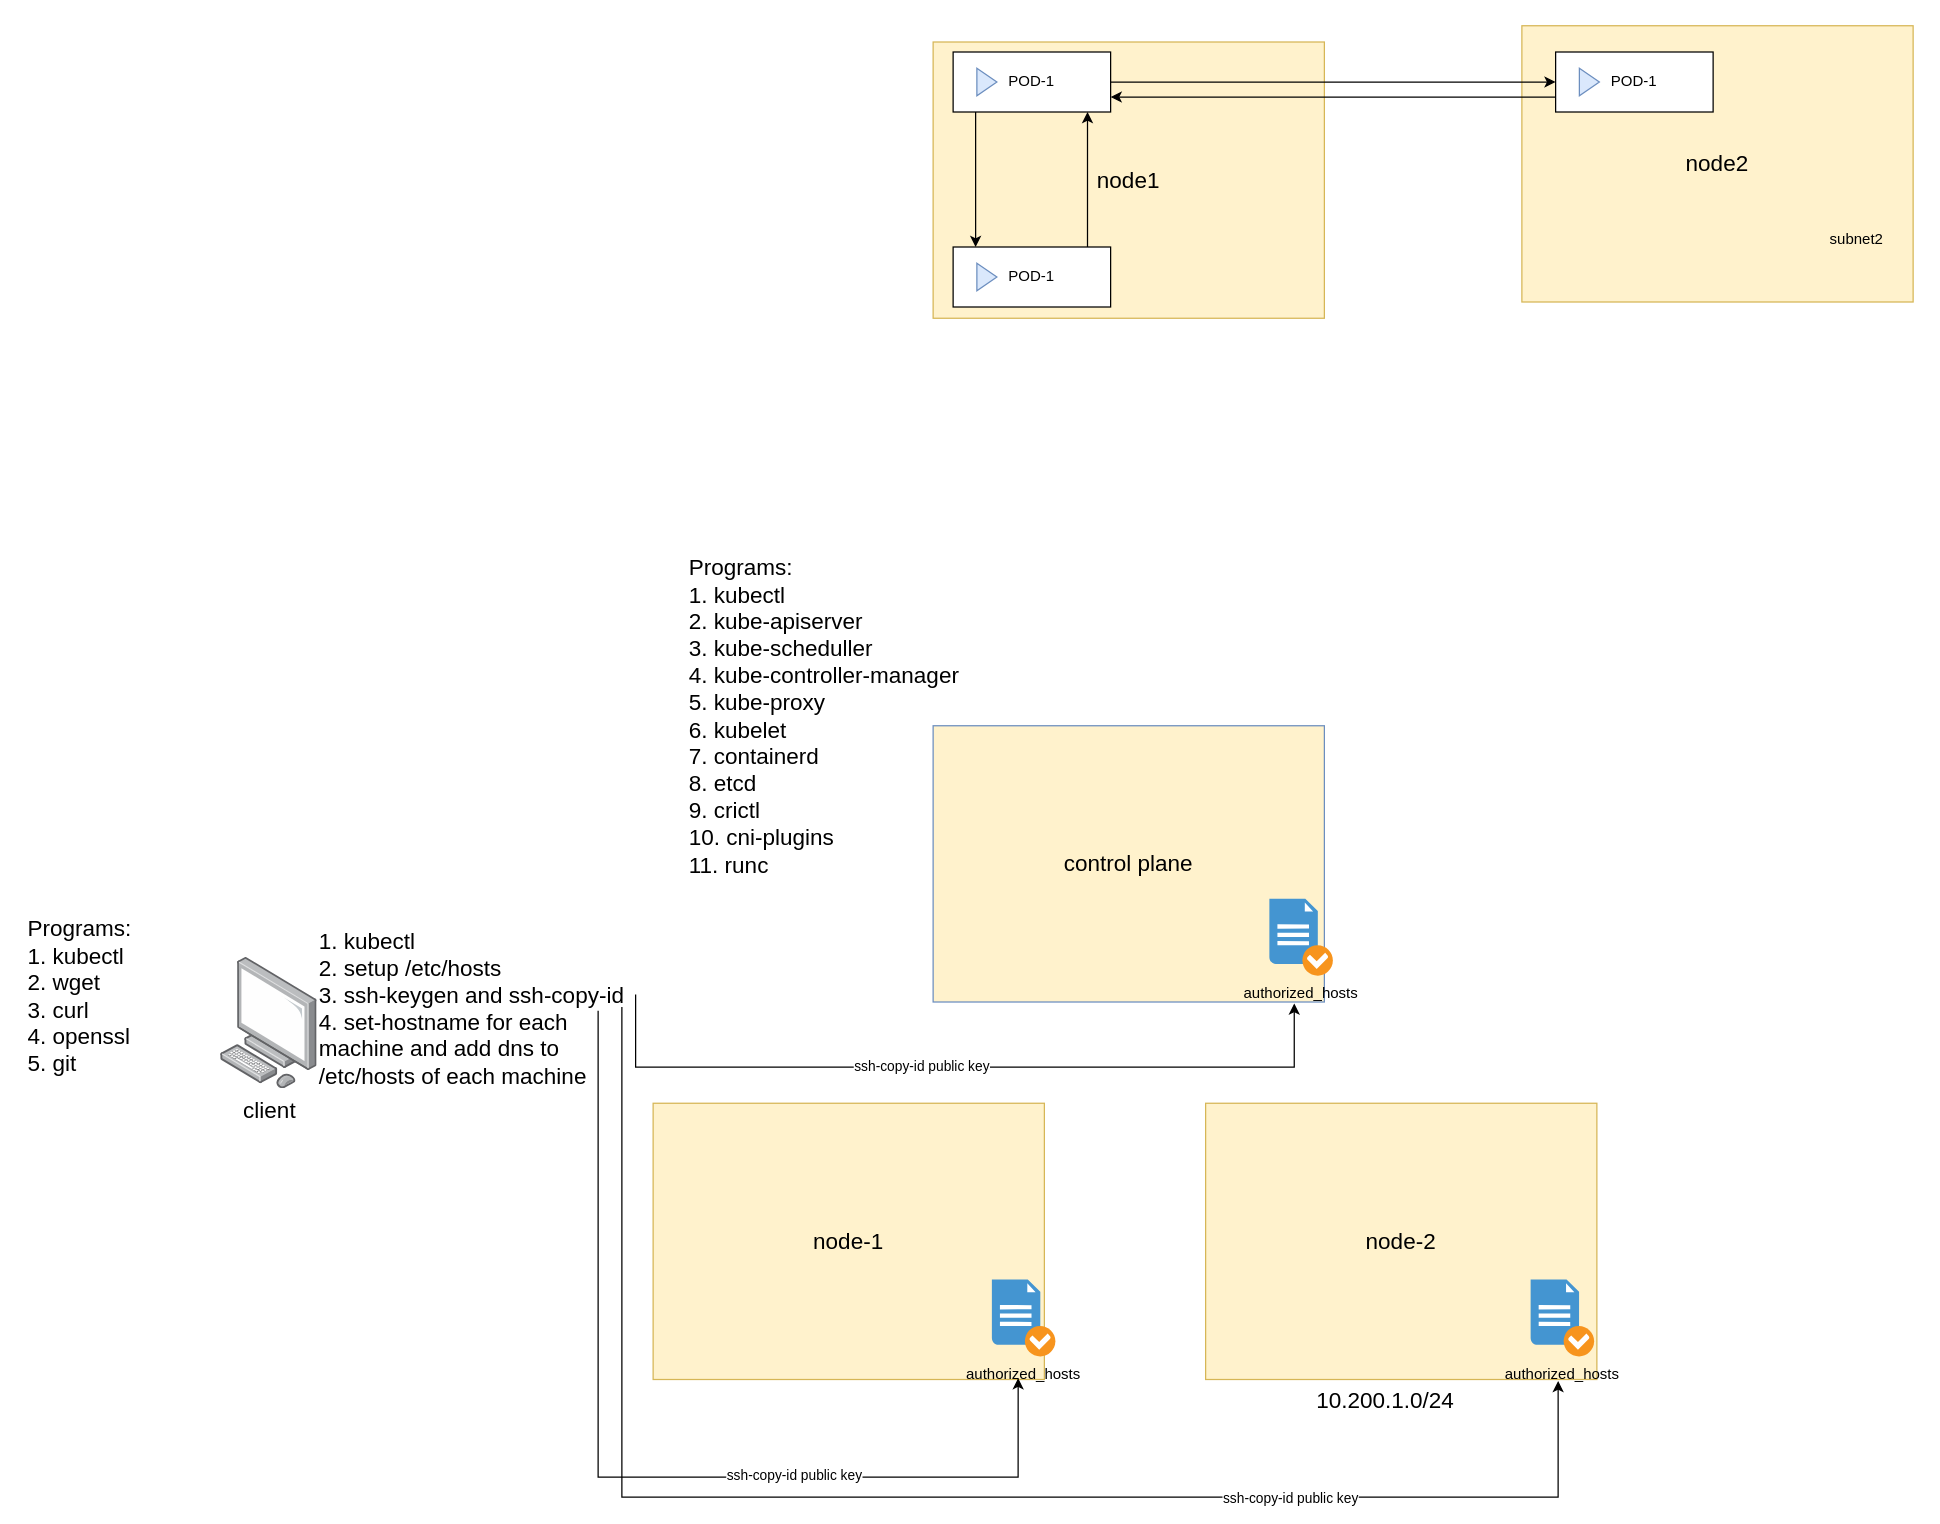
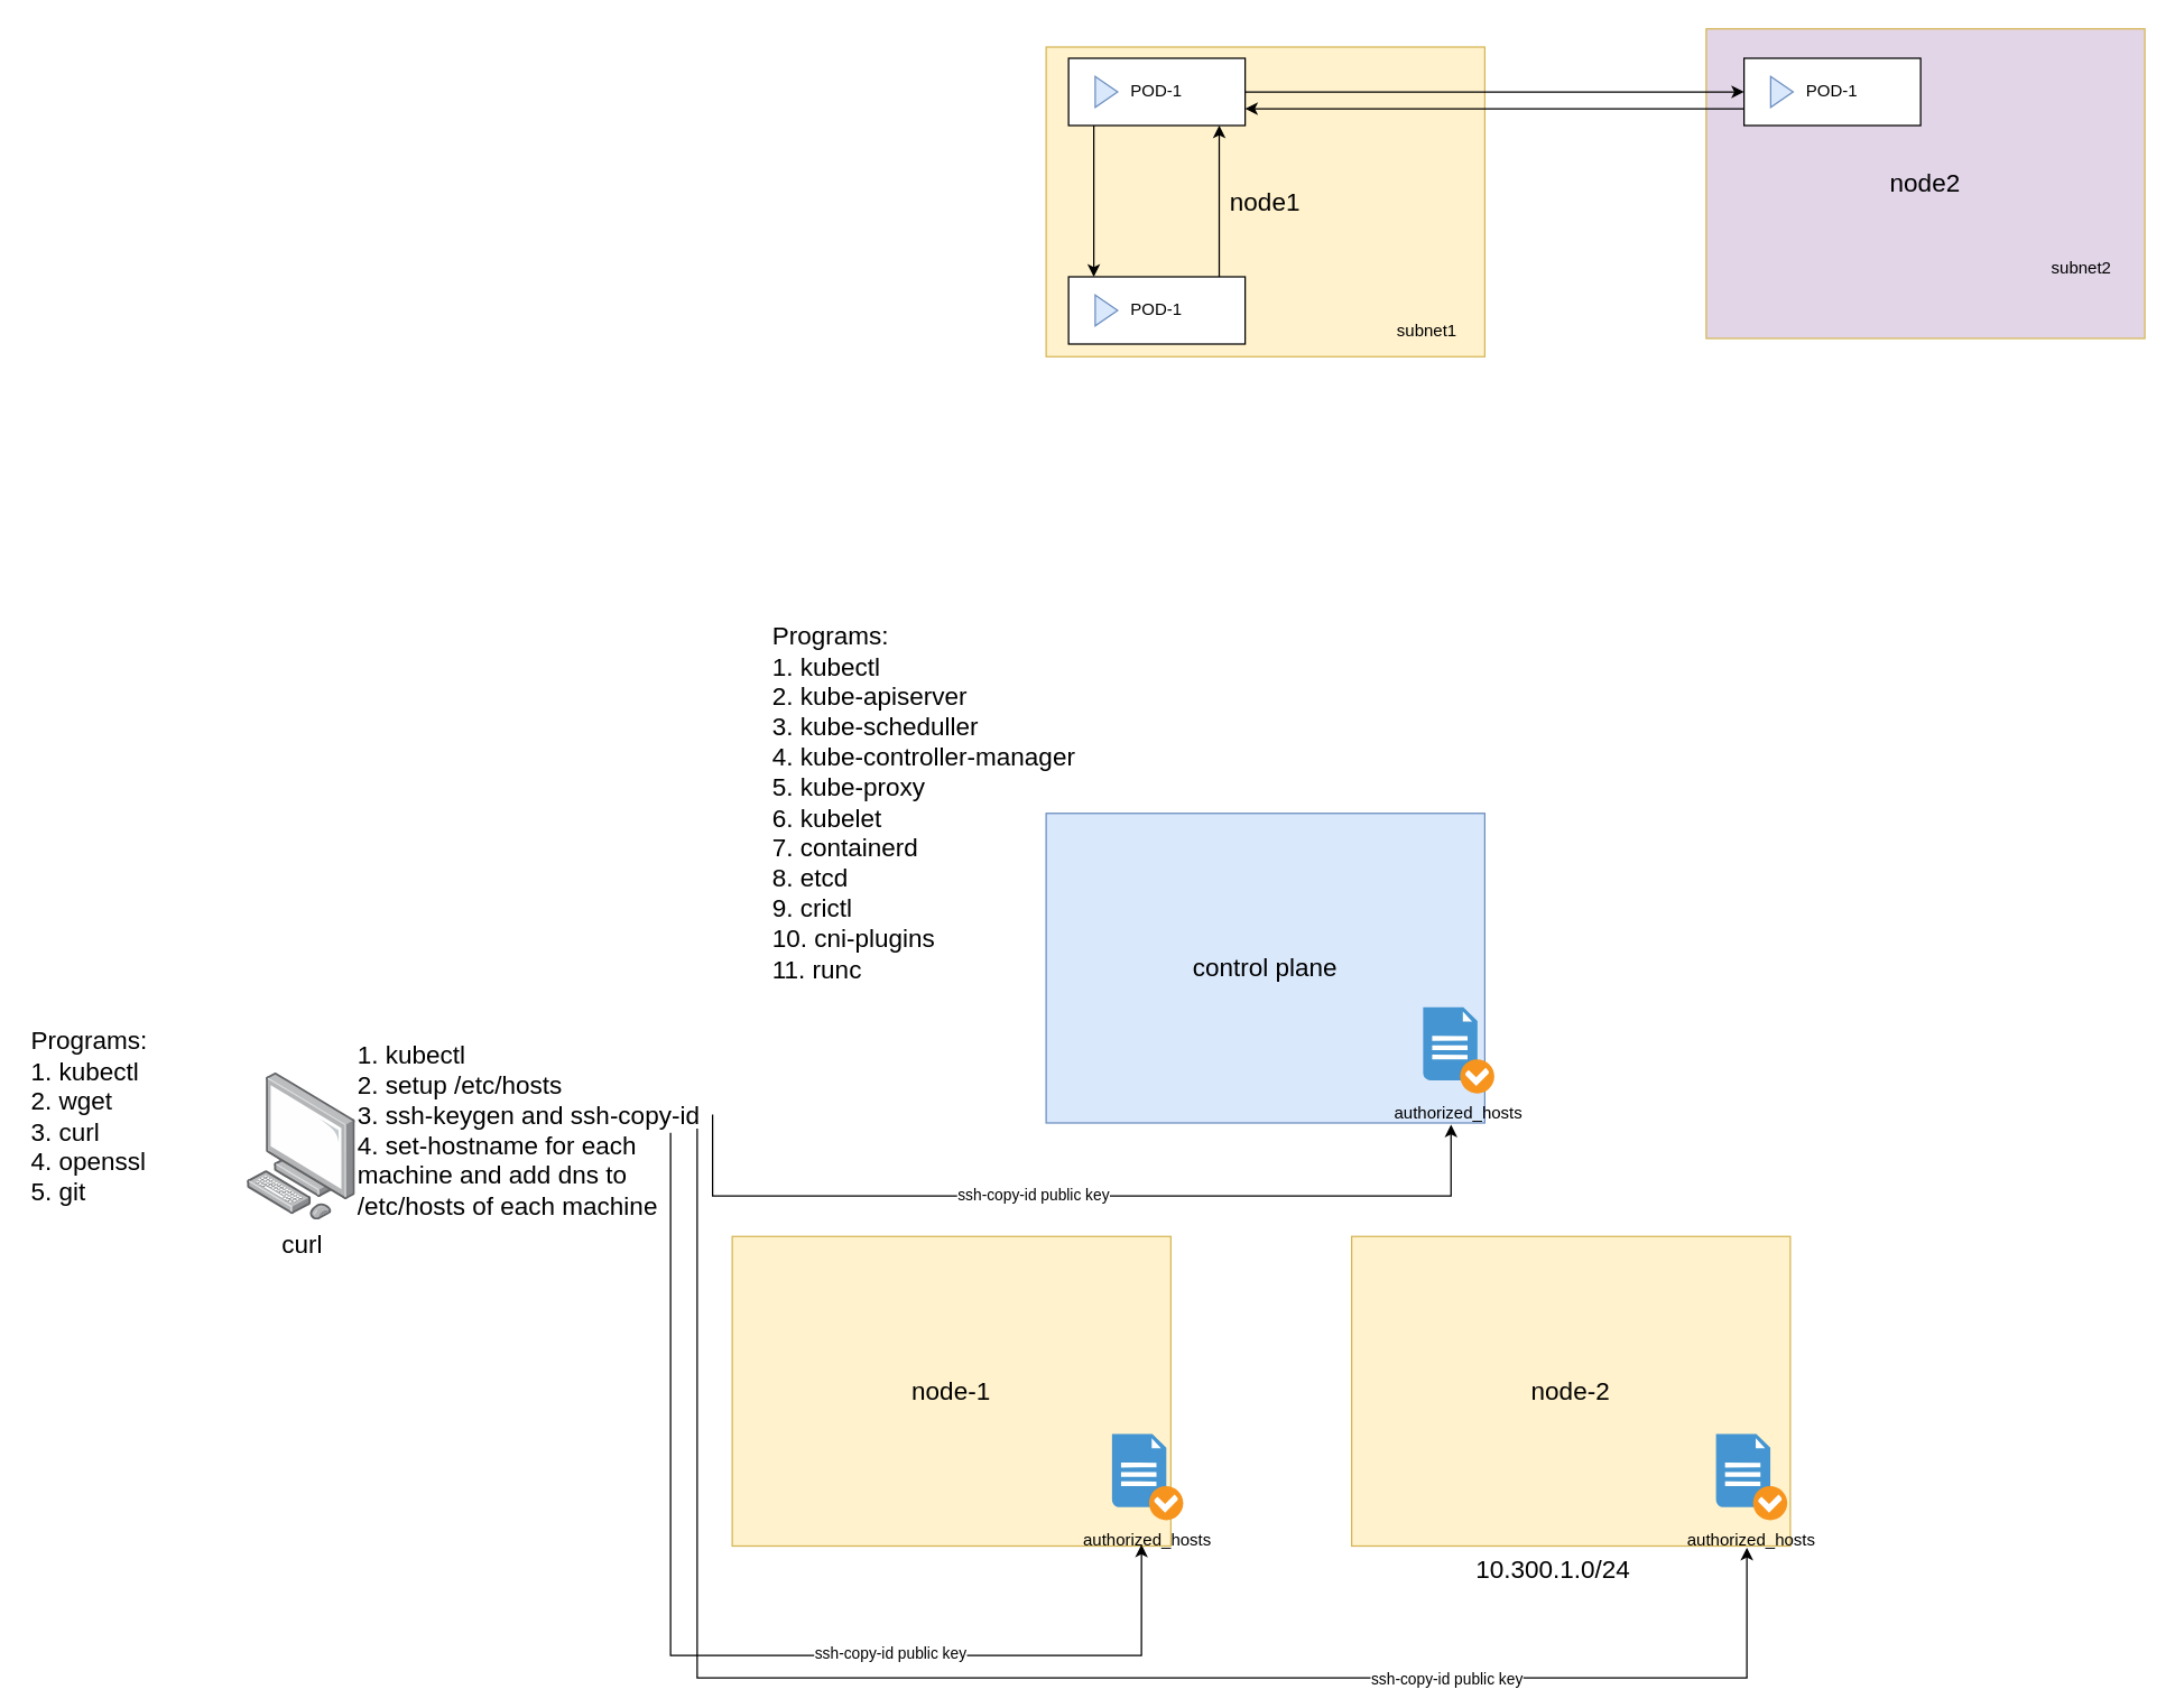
- <mxCell id="26" value="&lt;span style=&quot;font-size: 18px;&quot;&gt;node2&lt;/span&gt;" style="rounded=0;whiteSpace=wrap;html=1;fillColor=#fff2cc;strokeColor=#d6b656;" vertex="1" parent="1"><mxGeometry x="1217" y="20" width="313" height="221" as="geometry" /></mxCell>
+ <mxCell id="26" value="&lt;span style=&quot;font-size: 18px;&quot;&gt;node2&lt;/span&gt;" style="rounded=0;whiteSpace=wrap;html=1;fillColor=#e1d5e7;strokeColor=#d6b656;" vertex="1" parent="1"><mxGeometry x="1217" y="20" width="313" height="221" as="geometry" /></mxCell>
+ <mxCell id="31" value="subnet1" style="text;html=1;align=center;verticalAlign=middle;whiteSpace=wrap;rounded=0;" vertex="1" parent="1"><mxGeometry x="988" y="221" width="60" height="30" as="geometry" /></mxCell>
- <mxCell id="2" value="&lt;font style=&quot;font-size: 18px;&quot;&gt;control plane&lt;/font&gt;" style="rounded=0;whiteSpace=wrap;html=1;fillColor=#fff2cc;strokeColor=#6c8ebf;" parent="1" vertex="1"><mxGeometry x="746" y="580" width="313" height="221" as="geometry" /></mxCell>
+ <mxCell id="2" value="&lt;font style=&quot;font-size: 18px;&quot;&gt;control plane&lt;/font&gt;" style="rounded=0;whiteSpace=wrap;html=1;fillColor=#dae8fc;strokeColor=#6c8ebf;" parent="1" vertex="1"><mxGeometry x="746" y="580" width="313" height="221" as="geometry" /></mxCell>
- <mxCell id="5" value="&lt;font style=&quot;font-size: 18px;&quot;&gt;client&lt;/font&gt;" style="image;points=[];aspect=fixed;html=1;align=center;shadow=0;dashed=0;image=img/lib/allied_telesis/computer_and_terminals/Personal_Computer.svg;" parent="1" vertex="1"><mxGeometry x="176" y="765.5" width="77.48" height="105" as="geometry" /></mxCell>
+ <mxCell id="5" value="&lt;font style=&quot;font-size: 18px;&quot;&gt;curl&lt;/font&gt;" style="image;points=[];aspect=fixed;html=1;align=center;shadow=0;dashed=0;image=img/lib/allied_telesis/computer_and_terminals/Personal_Computer.svg;" parent="1" vertex="1"><mxGeometry x="176" y="765.5" width="77.48" height="105" as="geometry" /></mxCell>
- <mxCell id="25" value="&lt;font style=&quot;font-size: 18px;&quot;&gt;10.200.1.0/24&lt;/font&gt;" style="text;whiteSpace=wrap;html=1;" vertex="1" parent="1"><mxGeometry x="1051" y="1103" width="124" height="32" as="geometry" /></mxCell>
+ <mxCell id="25" value="&lt;font style=&quot;font-size: 18px;&quot;&gt;10.300.1.0/24&lt;/font&gt;" style="text;whiteSpace=wrap;html=1;" vertex="1" parent="1"><mxGeometry x="1051" y="1103" width="124" height="32" as="geometry" /></mxCell>
